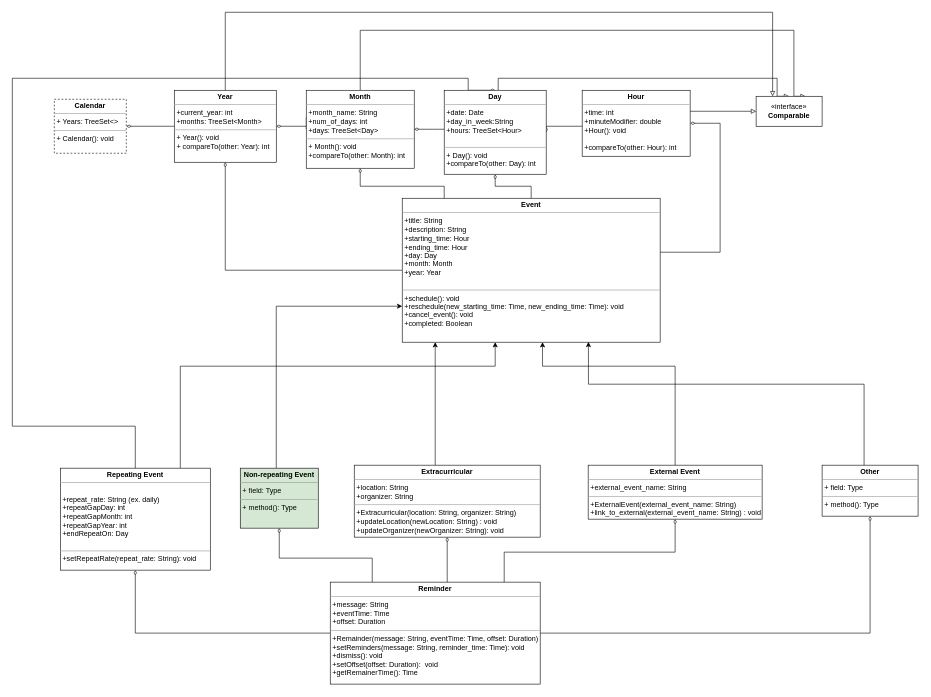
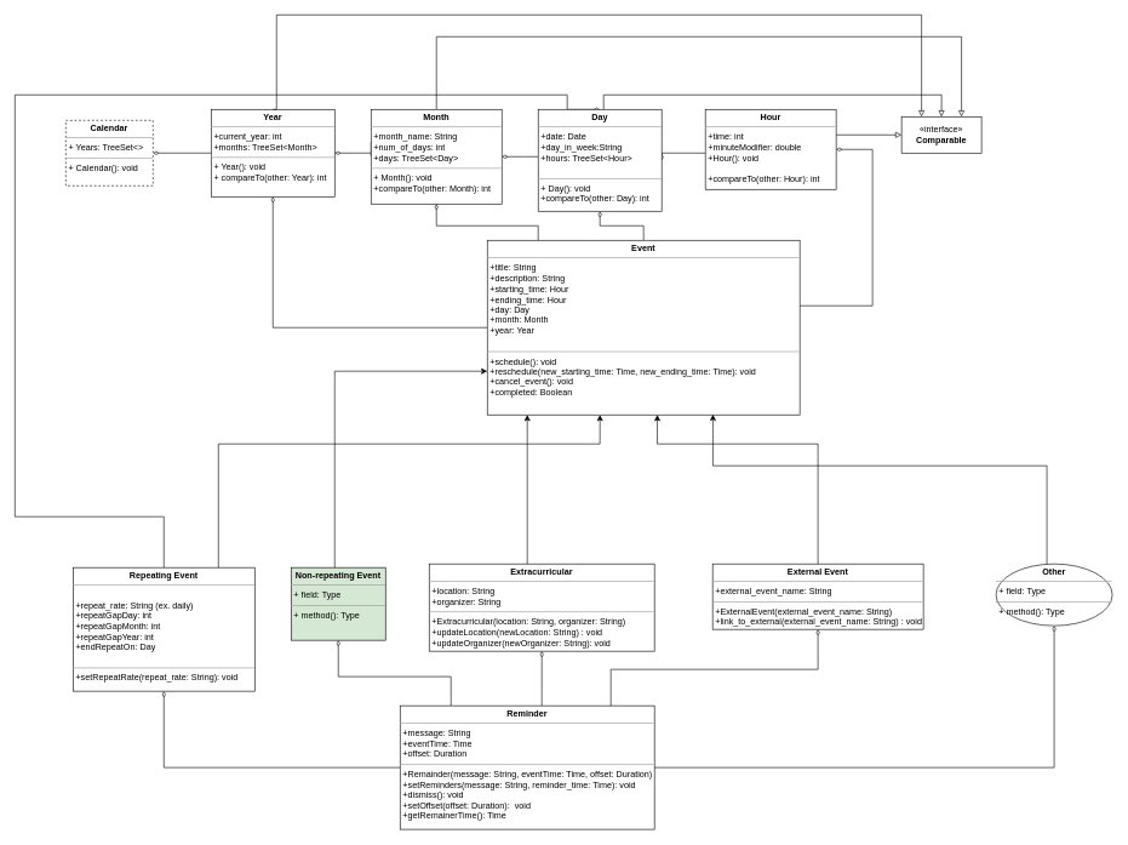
- <mxCell id="38" value="«interface»&lt;br&gt;&lt;b&gt;Comparable&lt;/b&gt;" style="html=1;whiteSpace=wrap;" vertex="1" parent="1"><mxGeometry x="1260" y="160" width="110" height="50" as="geometry" /></mxCell>
+ <mxCell id="38" value="«interface»&lt;br&gt;&lt;b&gt;Comparable&lt;/b&gt;" style="html=1;whiteSpace=wrap;" vertex="1" parent="1"><mxGeometry x="1240" y="160" width="110" height="50" as="geometry" /></mxCell>
- <mxCell id="33" value="&lt;p style=&quot;margin:0px;margin-top:4px;text-align:center;&quot;&gt;&lt;b&gt;Other&lt;/b&gt;&lt;/p&gt;&lt;hr size=&quot;1&quot;&gt;&lt;p style=&quot;margin:0px;margin-left:4px;&quot;&gt;+ field: Type&lt;/p&gt;&lt;hr size=&quot;1&quot;&gt;&lt;p style=&quot;margin:0px;margin-left:4px;&quot;&gt;+ method(): Type&lt;/p&gt;" style="verticalAlign=top;align=left;overflow=fill;fontSize=12;fontFamily=Helvetica;html=1;whiteSpace=wrap;" vertex="1" parent="1"><mxGeometry x="1370" y="775" width="160" height="85" as="geometry" /></mxCell>
+ <mxCell id="33" value="&lt;p style=&quot;margin:0px;margin-top:4px;text-align:center;&quot;&gt;&lt;b&gt;Other&lt;/b&gt;&lt;/p&gt;&lt;hr size=&quot;1&quot;&gt;&lt;p style=&quot;margin:0px;margin-left:4px;&quot;&gt;+ field: Type&lt;/p&gt;&lt;hr size=&quot;1&quot;&gt;&lt;p style=&quot;margin:0px;margin-left:4px;&quot;&gt;+ method(): Type&lt;/p&gt;" style="ellipse;verticalAlign=top;align=left;overflow=fill;fontSize=12;fontFamily=Helvetica;html=1;whiteSpace=wrap;" vertex="1" parent="1"><mxGeometry x="1370" y="775" width="160" height="85" as="geometry" /></mxCell>
